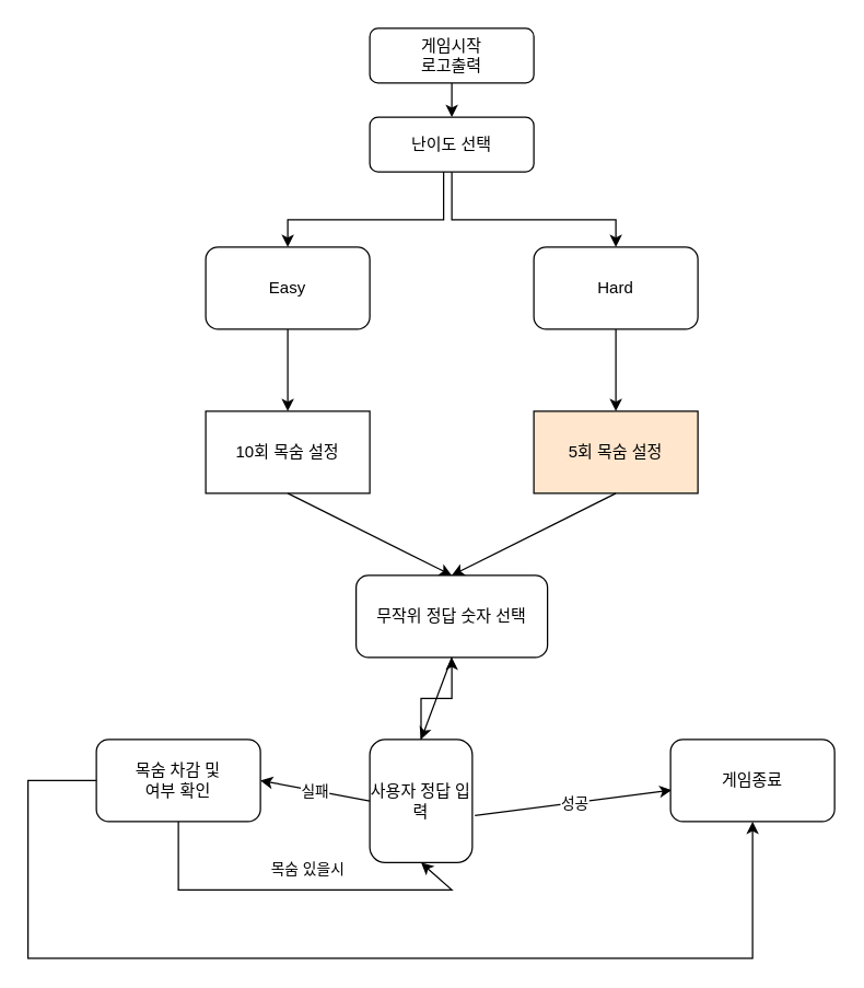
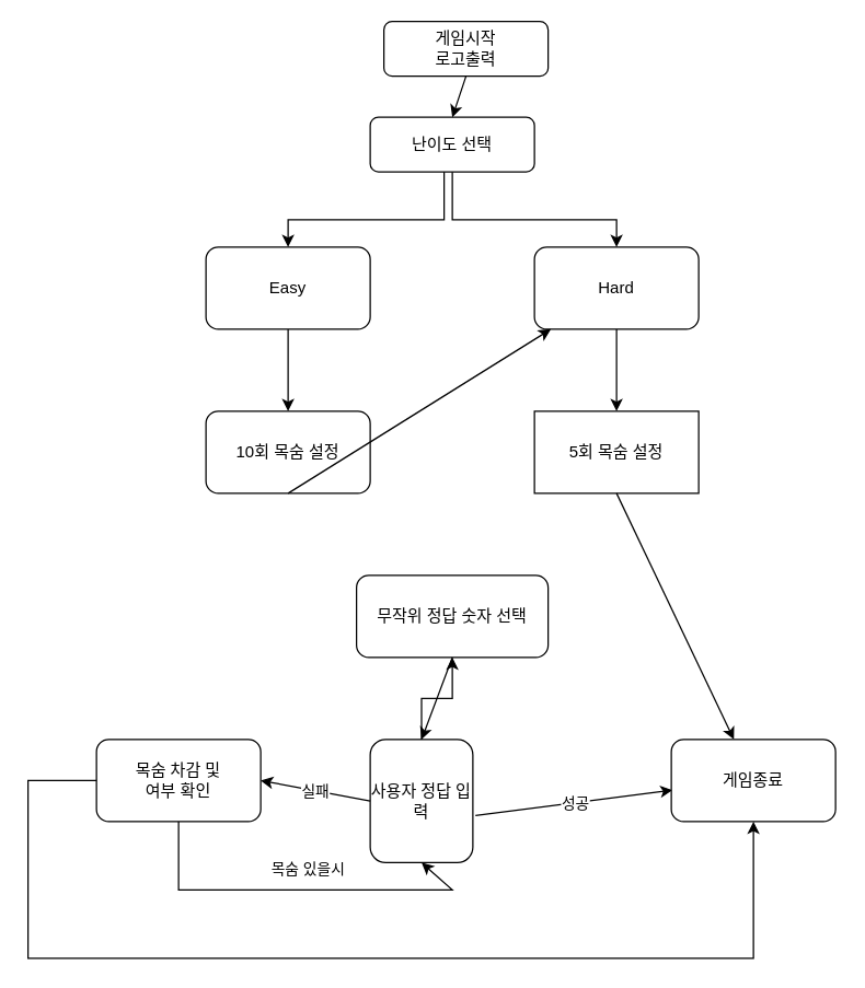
- <mxCell id="2" value="게임시작&lt;br&gt;로고출력" style="rounded=1;whiteSpace=wrap;html=1;fontSize=12;glass=0;strokeWidth=1;shadow=0;" parent="1" vertex="1"><mxGeometry x="270" y="20" width="120" height="40" as="geometry" /></mxCell>
+ <mxCell id="2" value="게임시작&lt;br&gt;로고출력" style="rounded=1;whiteSpace=wrap;html=1;fontSize=12;glass=0;strokeWidth=1;shadow=0;" parent="1" vertex="1"><mxGeometry x="280" y="15" width="120" height="40" as="geometry" /></mxCell>
- <mxCell id="8" value="10회 목숨 설정" style="rounded=0;whiteSpace=wrap;html=1;" vertex="1" parent="1"><mxGeometry x="150" y="300" width="120" height="60" as="geometry" /></mxCell>
+ <mxCell id="8" value="10회 목숨 설정" style="whiteSpace=wrap;html=1;rounded=1;" vertex="1" parent="1"><mxGeometry x="150" y="300" width="120" height="60" as="geometry" /></mxCell>
- <mxCell id="9" value="5회 목숨 설정" style="rounded=0;whiteSpace=wrap;html=1;fillColor=#ffe6cc;" vertex="1" parent="1"><mxGeometry x="390" y="300" width="120" height="60" as="geometry" /></mxCell>
+ <mxCell id="9" value="5회 목숨 설정" style="rounded=0;whiteSpace=wrap;html=1;" vertex="1" parent="1"><mxGeometry x="390" y="300" width="120" height="60" as="geometry" /></mxCell>
- <mxCell id="15" value="" style="endArrow=classic;html=1;rounded=0;exitX=0.5;exitY=1;exitDx=0;exitDy=0;entryX=0.5;entryY=0;entryDx=0;entryDy=0;" edge="1" parent="1" source="8" target="12"><mxGeometry width="50" height="50" relative="1" as="geometry"><mxPoint x="320" y="530" as="sourcePoint" /><mxPoint x="370" y="480" as="targetPoint" /></mxGeometry></mxCell>
+ <mxCell id="15" value="" style="endArrow=classic;html=1;rounded=0;exitX=0.5;exitY=1;exitDx=0;exitDy=0;" edge="1" parent="1" source="8" target="5"><mxGeometry width="50" height="50" relative="1" as="geometry"><mxPoint x="320" y="530" as="sourcePoint" /><mxPoint x="370" y="480" as="targetPoint" /></mxGeometry></mxCell>
- <mxCell id="16" value="" style="endArrow=classic;html=1;rounded=0;exitX=0.5;exitY=1;exitDx=0;exitDy=0;entryX=0.5;entryY=0;entryDx=0;entryDy=0;" edge="1" parent="1" source="9" target="12"><mxGeometry width="50" height="50" relative="1" as="geometry"><mxPoint x="320" y="530" as="sourcePoint" /><mxPoint x="370" y="480" as="targetPoint" /></mxGeometry></mxCell>
+ <mxCell id="16" value="" style="endArrow=classic;html=1;rounded=0;exitX=0.5;exitY=1;exitDx=0;exitDy=0;" edge="1" parent="1" source="9" target="20"><mxGeometry width="50" height="50" relative="1" as="geometry"><mxPoint x="320" y="530" as="sourcePoint" /><mxPoint x="370" y="480" as="targetPoint" /></mxGeometry></mxCell>
